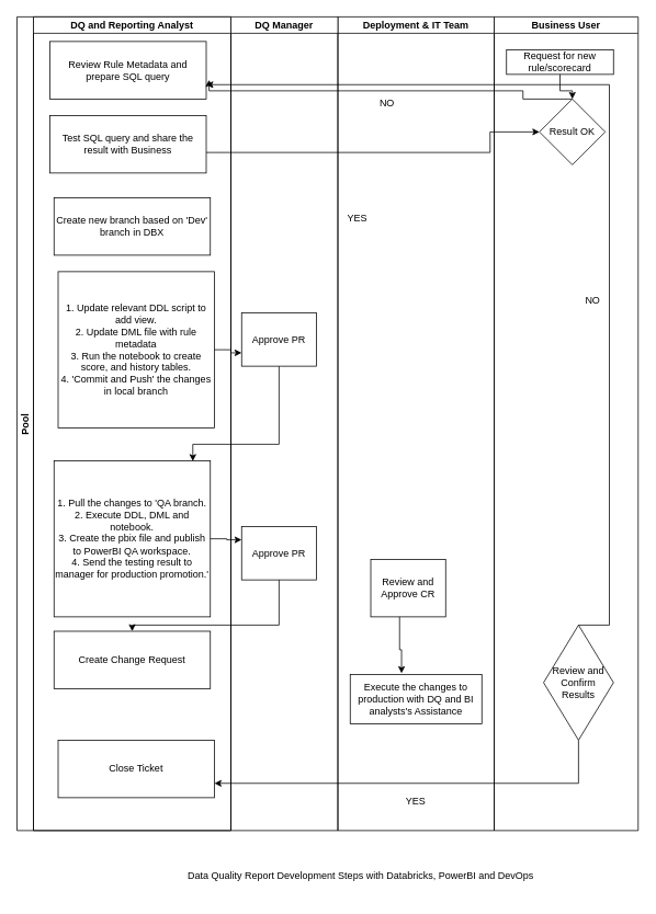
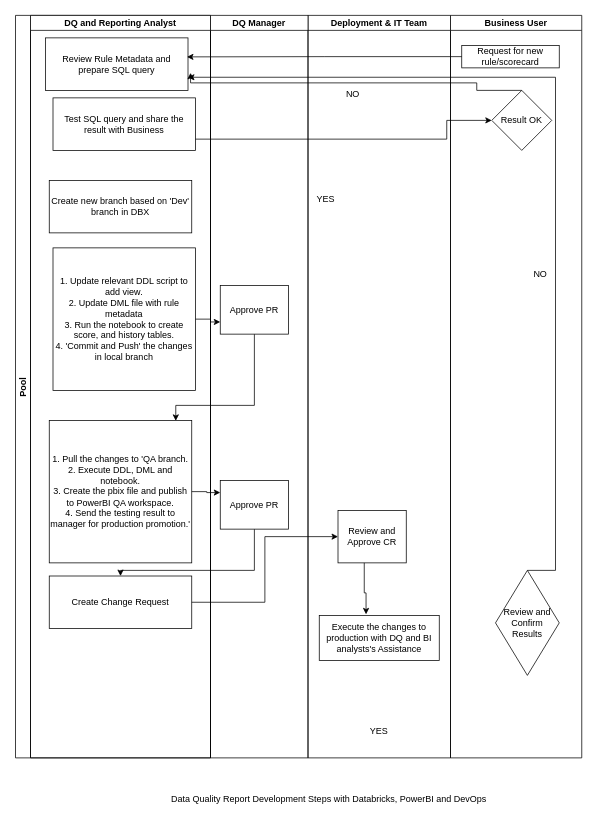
- <mxCell id="25" style="edgeStyle=orthogonalEdgeStyle;rounded=0;orthogonalLoop=1;jettySize=auto;html=1;" edge="1" parent="1" source="13" target="12"><mxGeometry relative="1" as="geometry" /></mxCell>
+ <mxCell id="25" style="edgeStyle=orthogonalEdgeStyle;rounded=0;orthogonalLoop=1;jettySize=auto;html=1;entryX=0.993;entryY=0.362;entryDx=0;entryDy=0;entryPerimeter=0;" edge="1" parent="1" source="13" target="4"><mxGeometry relative="1" as="geometry" /></mxCell>
- <mxCell id="5" value="Test SQL query and share the result with Business" style="rounded=0;whiteSpace=wrap;html=1;" vertex="1" parent="3"><mxGeometry x="20" y="120" width="190" height="70" as="geometry" /></mxCell>
+ <mxCell id="5" value="Test SQL query and share the result with Business" style="rounded=0;whiteSpace=wrap;html=1;" vertex="1" parent="3"><mxGeometry x="30" y="110" width="190" height="70" as="geometry" /></mxCell>
+ <mxCell id="33" style="edgeStyle=orthogonalEdgeStyle;rounded=0;orthogonalLoop=1;jettySize=auto;html=1;entryX=0;entryY=0.5;entryDx=0;entryDy=0;" edge="1" parent="1" source="7" target="21"><mxGeometry relative="1" as="geometry" /></mxCell>
- <mxCell id="10" value="Close Ticket" style="rounded=0;whiteSpace=wrap;html=1;" vertex="1" parent="3"><mxGeometry x="30" y="880" width="190" height="70" as="geometry" /></mxCell>
- <mxCell id="34" style="edgeStyle=orthogonalEdgeStyle;rounded=0;orthogonalLoop=1;jettySize=auto;html=1;entryX=1;entryY=0.75;entryDx=0;entryDy=0;" edge="1" parent="1" source="14" target="10"><mxGeometry relative="1" as="geometry"><Array as="points"><mxPoint x="703" y="953" /></Array></mxGeometry></mxCell>
